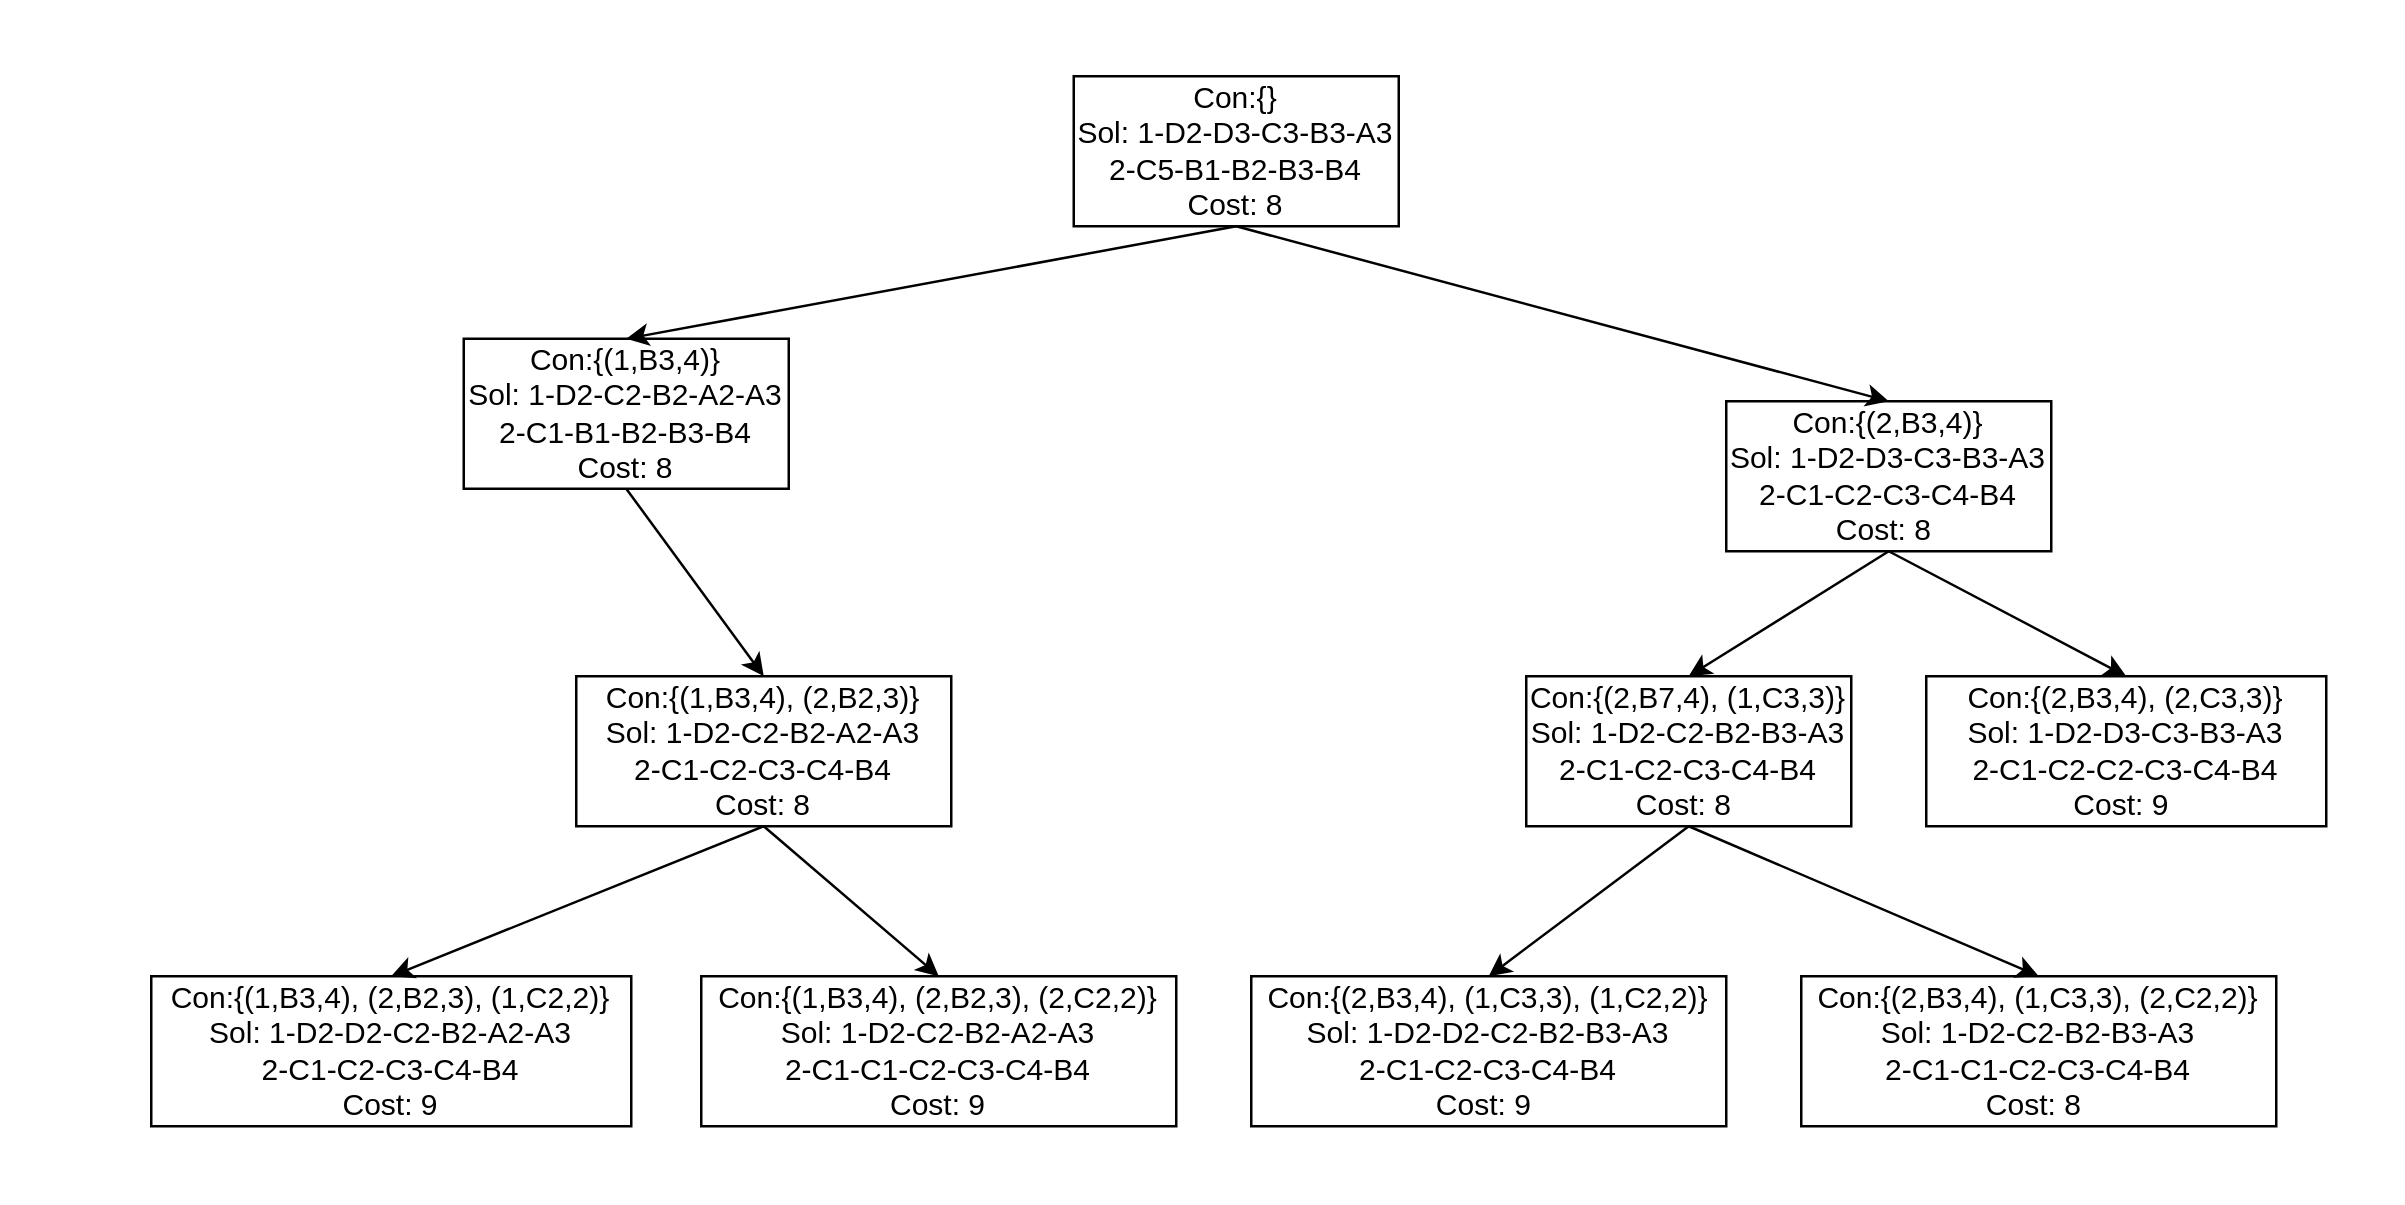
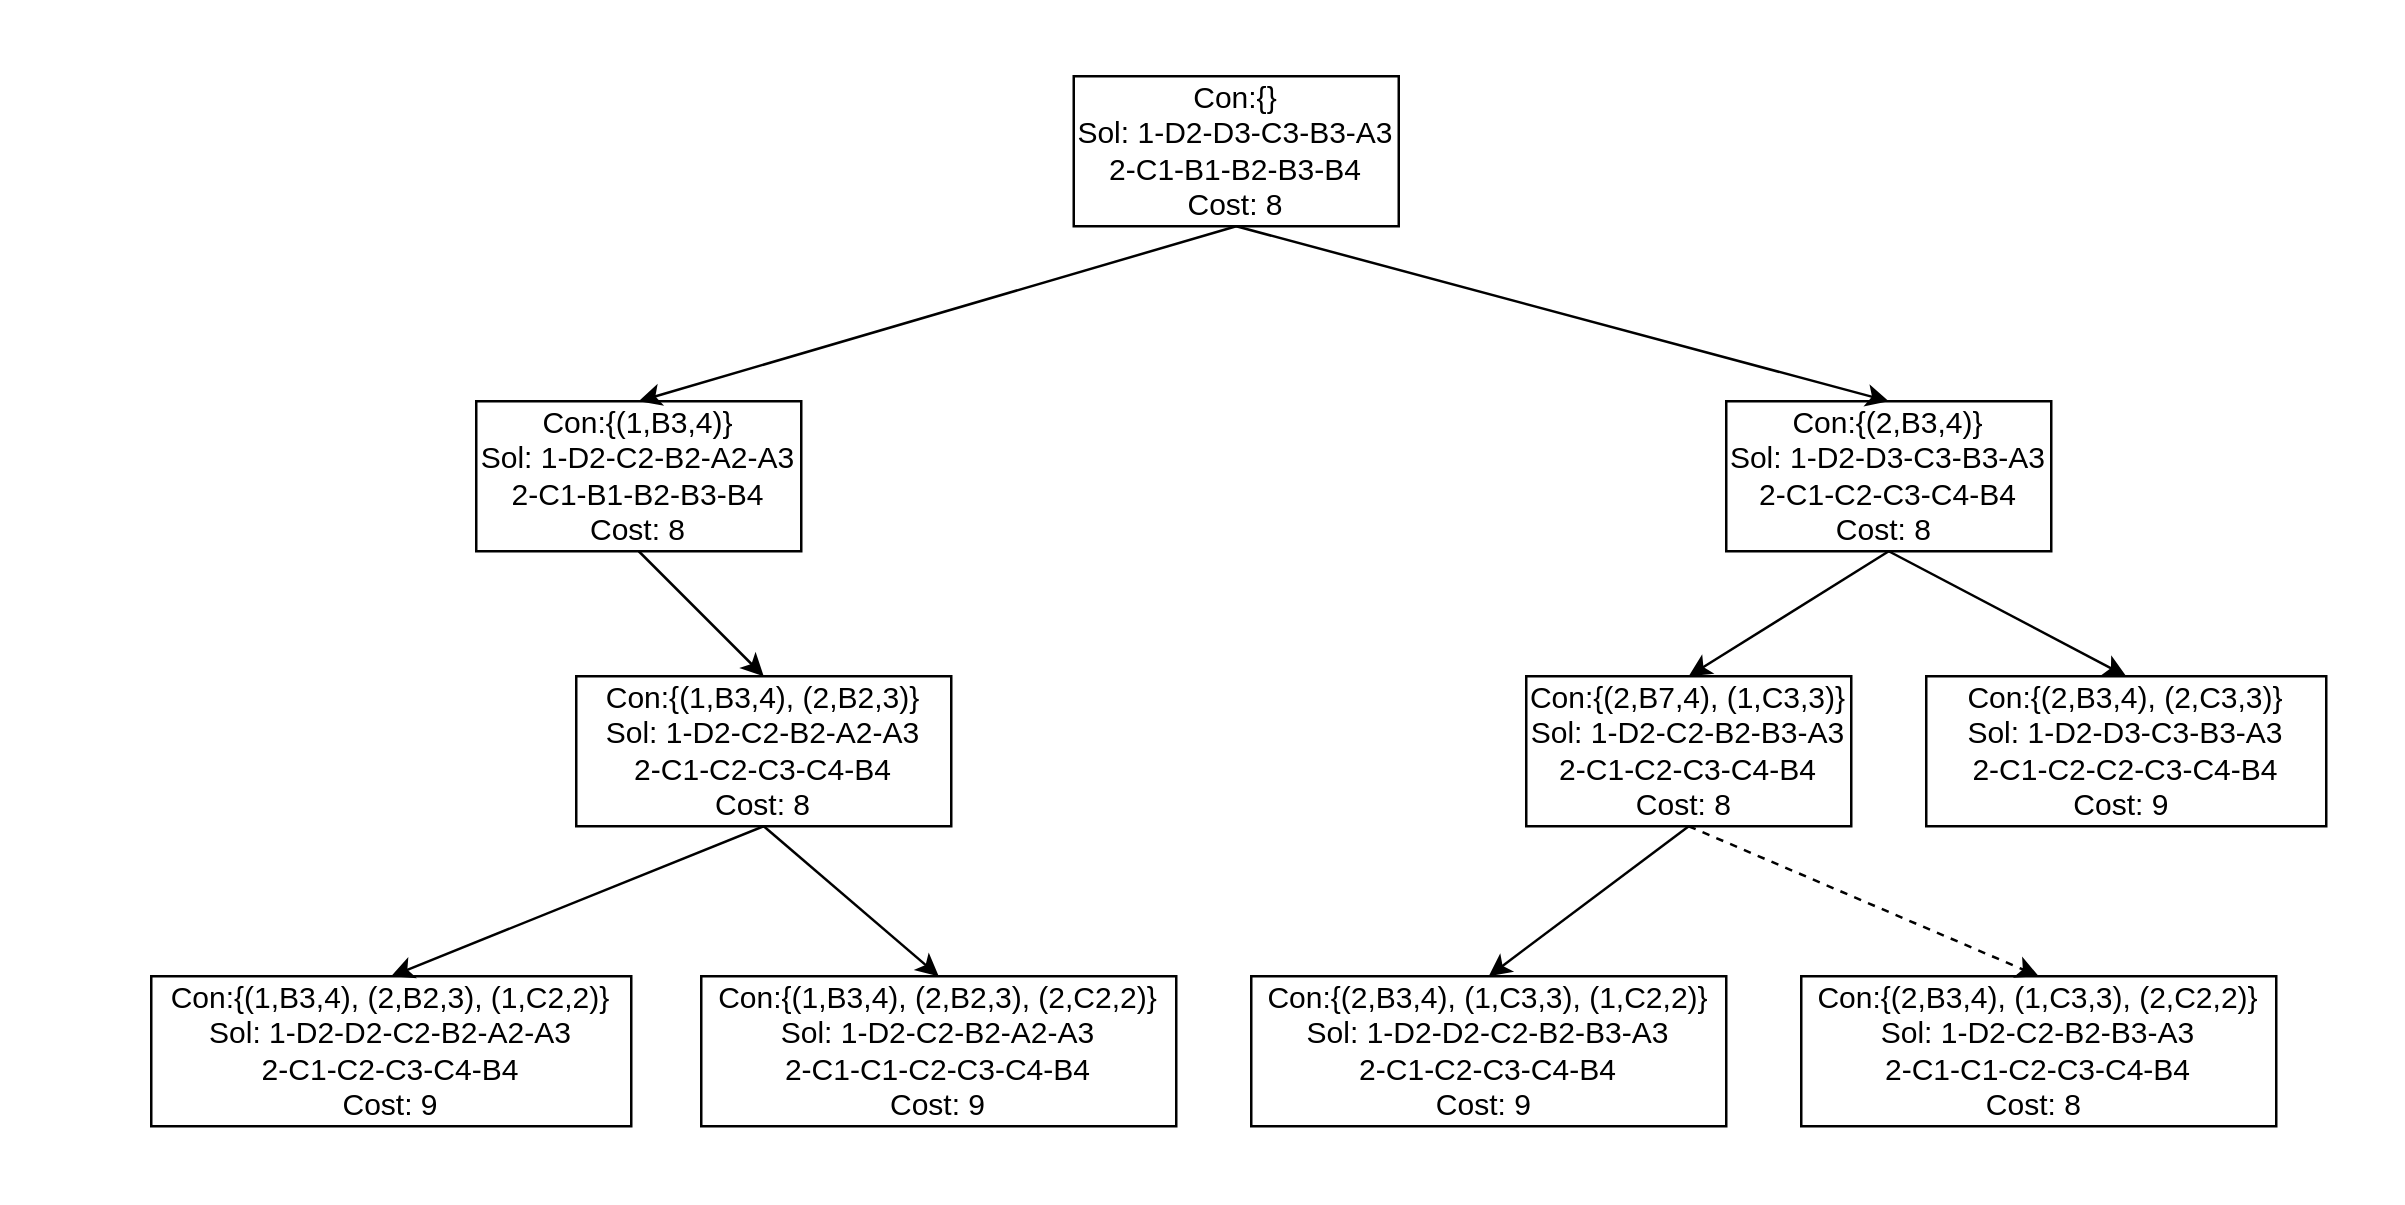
- <mxCell id="3" value="Con:{}&lt;br&gt;Sol: 1-D2-D3-C3-B3-A3&lt;br&gt;2-C5-B1-B2-B3-B4&lt;br&gt;Cost: 8" style="rounded=0;whiteSpace=wrap;html=1;" vertex="1" parent="1"><mxGeometry x="429" y="30" width="130" height="60" as="geometry" /></mxCell>
+ <mxCell id="3" value="Con:{}&lt;br&gt;Sol: 1-D2-D3-C3-B3-A3&lt;br&gt;2-C1-B1-B2-B3-B4&lt;br&gt;Cost: 8" style="rounded=0;whiteSpace=wrap;html=1;" vertex="1" parent="1"><mxGeometry x="429" y="30" width="130" height="60" as="geometry" /></mxCell>
- <mxCell id="4" value="Con:{(1,B3,4)}&lt;br&gt;Sol: 1-D2-C2-B2-A2-A3&lt;br&gt;2-C1-B1-B2-B3-B4&lt;br&gt;Cost: 8" style="rounded=0;whiteSpace=wrap;html=1;" vertex="1" parent="1"><mxGeometry x="185" y="135" width="130" height="60" as="geometry" /></mxCell>
+ <mxCell id="4" value="Con:{(1,B3,4)}&lt;br&gt;Sol: 1-D2-C2-B2-A2-A3&lt;br&gt;2-C1-B1-B2-B3-B4&lt;br&gt;Cost: 8" style="rounded=0;whiteSpace=wrap;html=1;" vertex="1" parent="1"><mxGeometry x="190" y="160" width="130" height="60" as="geometry" /></mxCell>
- <mxCell id="21" value="" style="endArrow=classic;html=1;rounded=0;exitX=0.5;exitY=1;exitDx=0;exitDy=0;entryX=0.5;entryY=0;entryDx=0;entryDy=0;" edge="1" parent="1" source="10" target="19"><mxGeometry width="50" height="50" relative="1" as="geometry"><mxPoint x="760" y="390" as="sourcePoint" /><mxPoint x="810" y="340" as="targetPoint" /></mxGeometry></mxCell>
+ <mxCell id="21" value="" style="endArrow=classic;html=1;rounded=0;exitX=0.5;exitY=1;exitDx=0;exitDy=0;entryX=0.5;entryY=0;entryDx=0;entryDy=0;dashed=1;" edge="1" parent="1" source="10" target="19"><mxGeometry width="50" height="50" relative="1" as="geometry"><mxPoint x="760" y="390" as="sourcePoint" /><mxPoint x="810" y="340" as="targetPoint" /></mxGeometry></mxCell>
